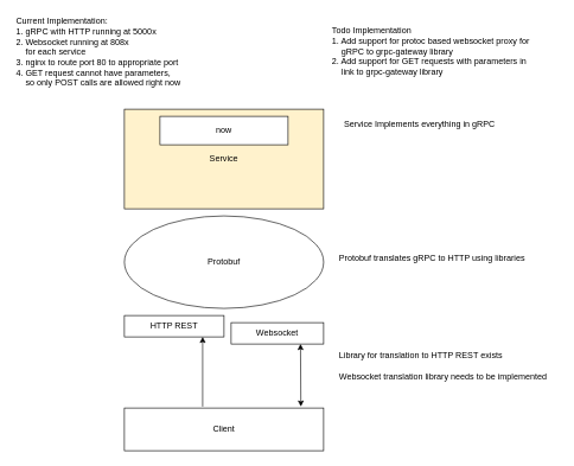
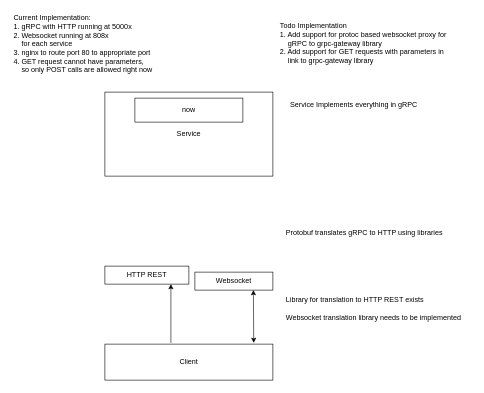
- <mxCell id="2" value="Service" style="rounded=0;whiteSpace=wrap;html=1;fillColor=#fff2cc;" parent="1" vertex="1"><mxGeometry x="174" y="153" width="280" height="140" as="geometry" /></mxCell>
+ <mxCell id="2" value="Service" style="rounded=0;whiteSpace=wrap;html=1;" parent="1" vertex="1"><mxGeometry x="174" y="153" width="280" height="140" as="geometry" /></mxCell>
- <mxCell id="9" value="Protobuf" style="ellipse;whiteSpace=wrap;html=1;" parent="1" vertex="1"><mxGeometry x="174" y="303" width="280" height="130" as="geometry" /></mxCell>
- <mxCell id="11" value="Protobuf translates gRPC to HTTP using libraries&lt;br&gt;&lt;br&gt;" style="text;html=1;resizable=0;points=[];autosize=1;align=left;verticalAlign=top;spacingTop=-4;" parent="1" vertex="1"><mxGeometry x="474" y="353" width="280" height="30" as="geometry" /></mxCell>
+ <mxCell id="11" value="Protobuf translates gRPC to HTTP using libraries&lt;br&gt;&lt;br&gt;" style="text;html=1;resizable=0;points=[];autosize=1;align=left;verticalAlign=top;spacingTop=-4;" parent="1" vertex="1"><mxGeometry x="474" y="378" width="280" height="30" as="geometry" /></mxCell>
